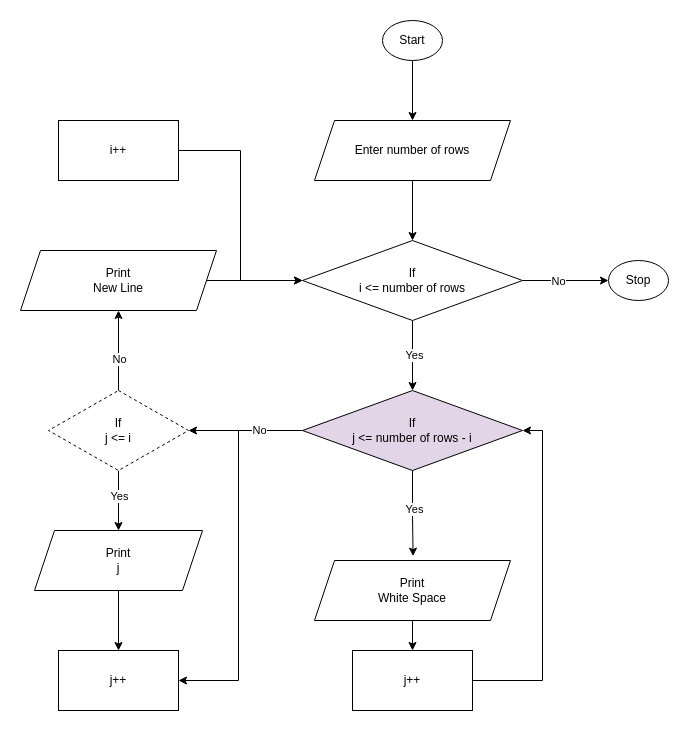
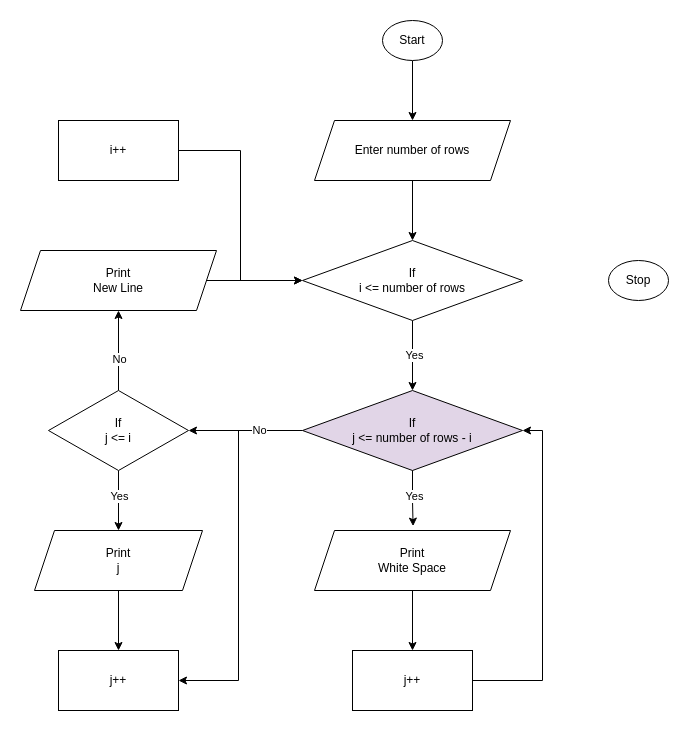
- <mxCell id="8" style="edgeStyle=orthogonalEdgeStyle;rounded=0;orthogonalLoop=1;jettySize=auto;html=1;entryX=0;entryY=0.5;entryDx=0;entryDy=0;" edge="1" parent="1" source="10" target="33"><mxGeometry relative="1" as="geometry" /></mxCell>
- <mxCell id="9" value="No" style="edgeLabel;html=1;align=center;verticalAlign=middle;resizable=0;points=[];" vertex="1" connectable="0" parent="8"><mxGeometry x="-0.188" relative="1" as="geometry"><mxPoint as="offset" /></mxGeometry></mxCell>
- <mxCell id="24" value="If&lt;br&gt;j &amp;lt;= i" style="rhombus;whiteSpace=wrap;html=1;dashed=1;" vertex="1" parent="1"><mxGeometry x="48" y="390" width="140" height="80" as="geometry" /></mxCell>
+ <mxCell id="24" value="If&lt;br&gt;j &amp;lt;= i" style="rhombus;whiteSpace=wrap;html=1;" vertex="1" parent="1"><mxGeometry x="48" y="390" width="140" height="80" as="geometry" /></mxCell>
- <mxCell id="15" value="Print&lt;br&gt;White Space" style="shape=parallelogram;perimeter=parallelogramPerimeter;whiteSpace=wrap;html=1;fixedSize=1;" vertex="1" parent="1"><mxGeometry x="314" y="560" width="196" height="60" as="geometry" /></mxCell>
+ <mxCell id="15" value="Print&lt;br&gt;White Space" style="shape=parallelogram;perimeter=parallelogramPerimeter;whiteSpace=wrap;html=1;fixedSize=1;" vertex="1" parent="1"><mxGeometry x="314" y="530" width="196" height="60" as="geometry" /></mxCell>
